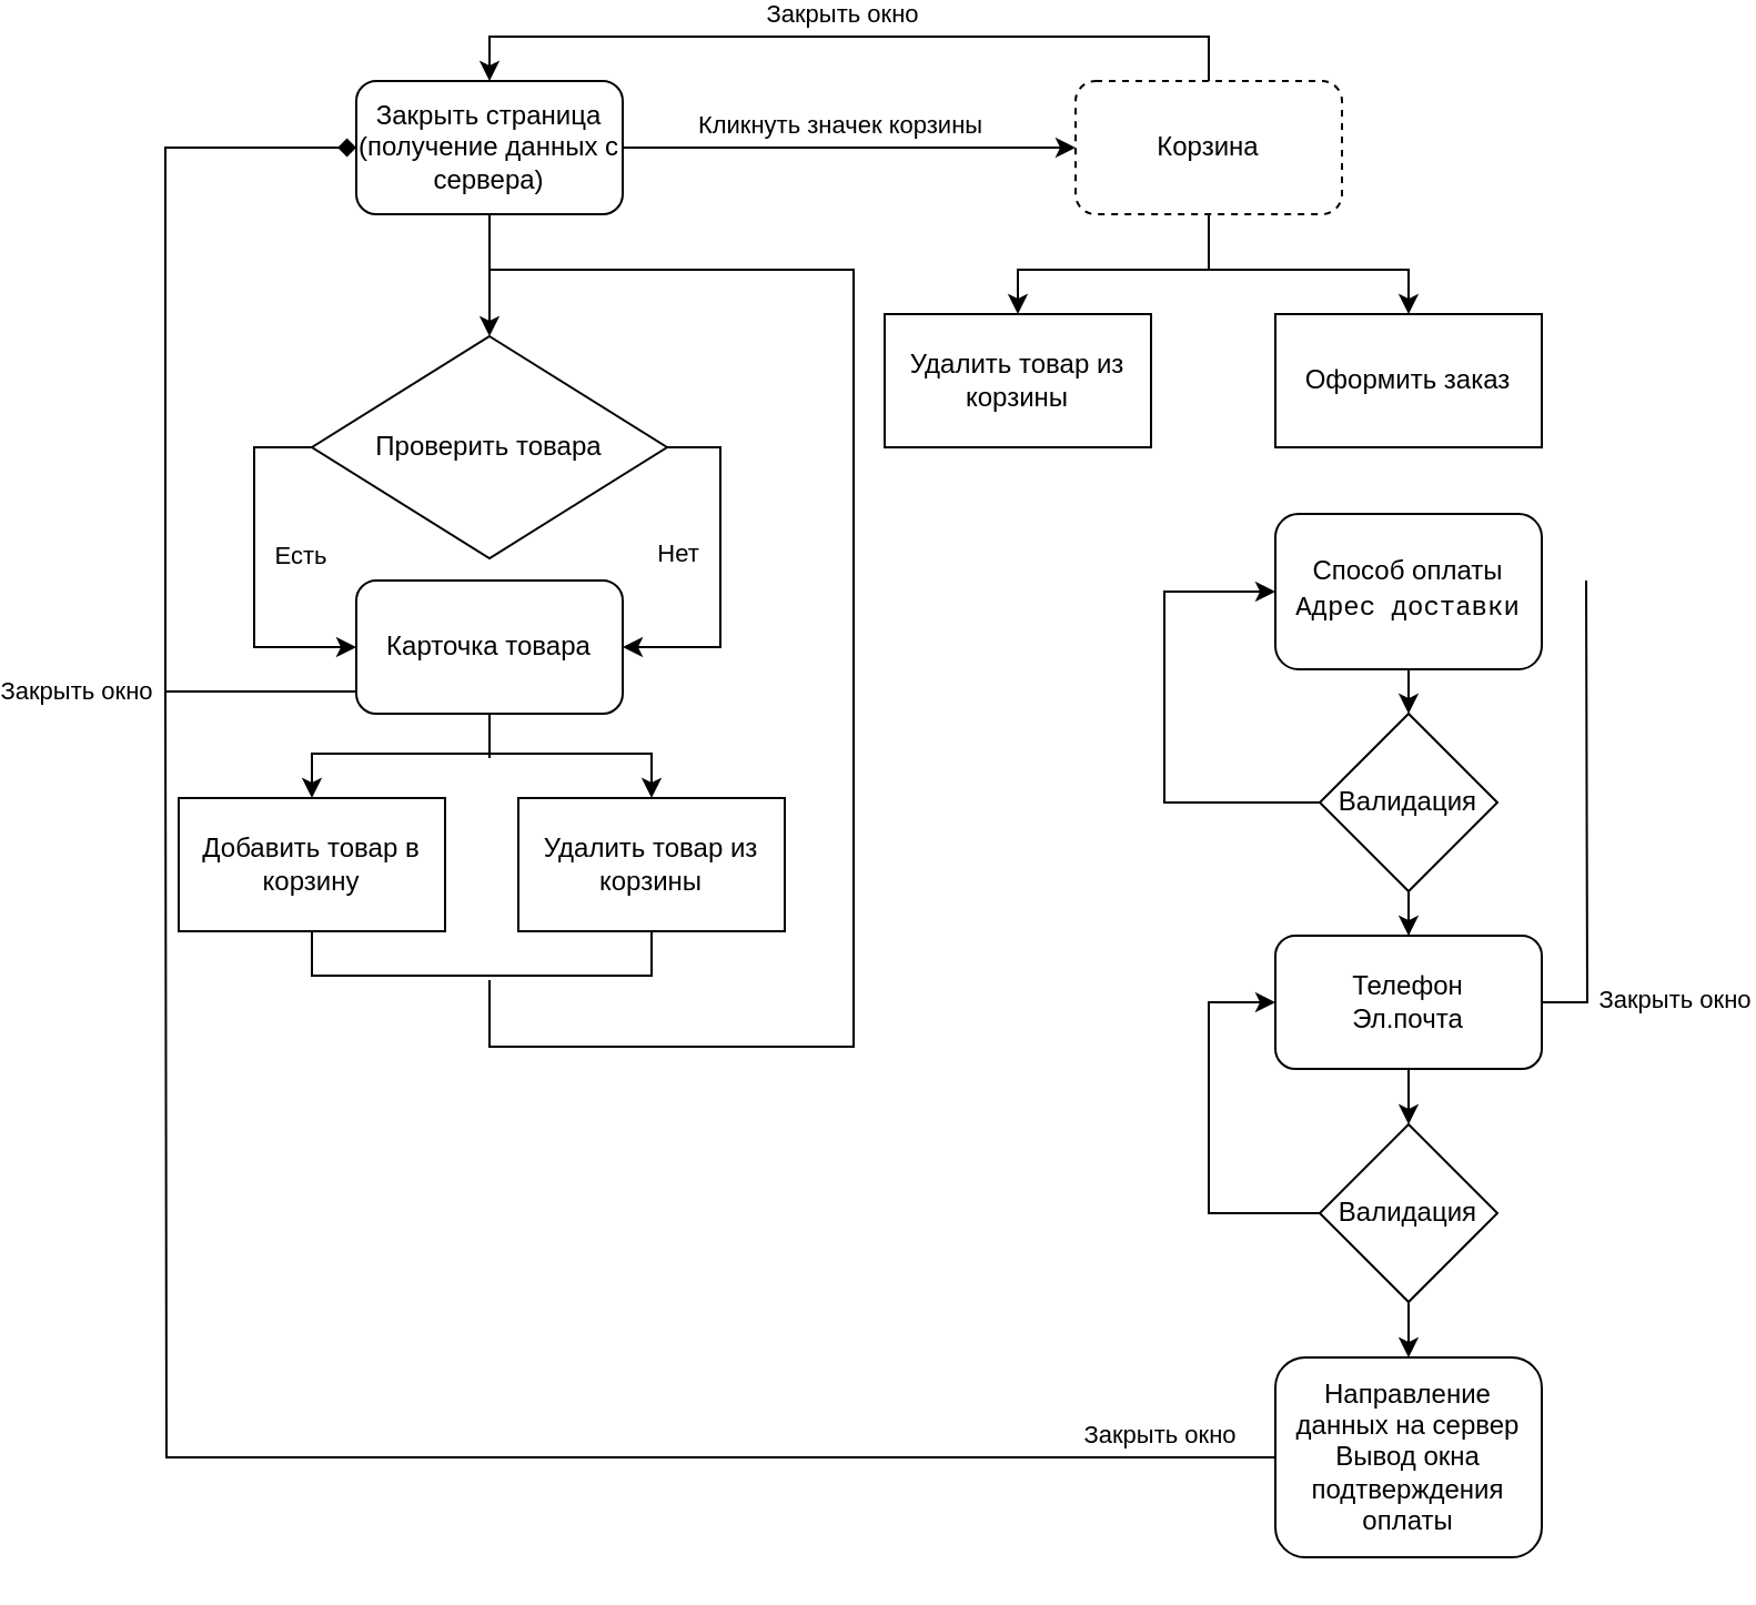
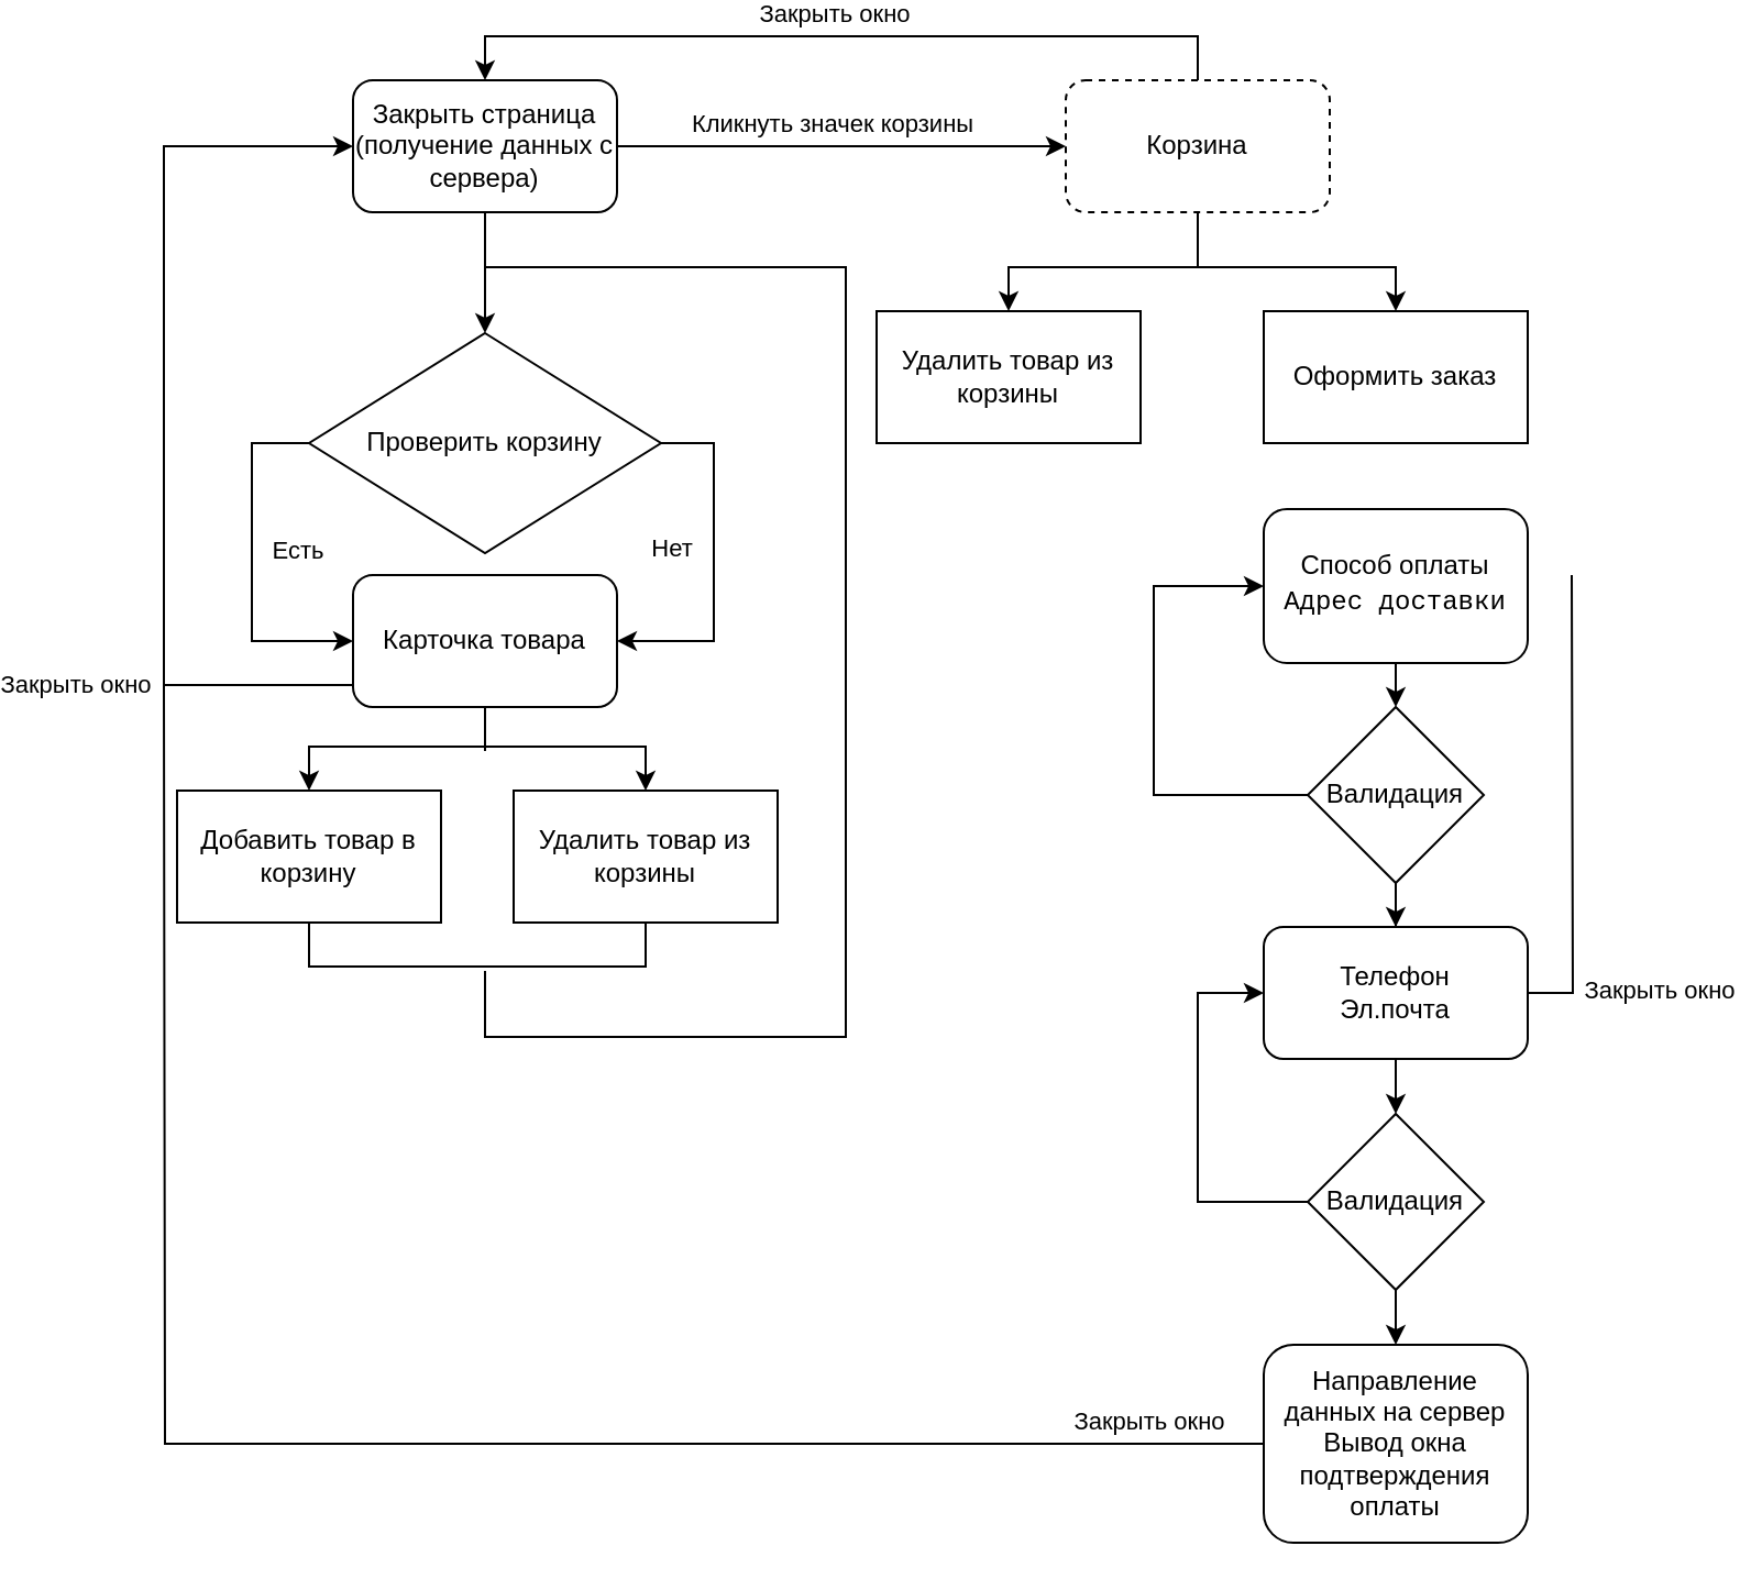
- <mxCell id="3" value="Закрыть окно" style="edgeStyle=orthogonalEdgeStyle;rounded=0;orthogonalLoop=1;jettySize=auto;html=1;exitX=0;exitY=0.5;exitDx=0;exitDy=0;entryX=0;entryY=0.5;entryDx=0;entryDy=0;endArrow=diamond;" edge="1" parent="1" source="4" target="14"><mxGeometry x="-0.515" y="40" relative="1" as="geometry"><Array as="points"><mxPoint x="106" y="295" /><mxPoint x="20" y="295" /><mxPoint x="20" y="50" /></Array><mxPoint as="offset" /></mxGeometry></mxCell>
+ <mxCell id="3" value="Закрыть окно" style="edgeStyle=orthogonalEdgeStyle;rounded=0;orthogonalLoop=1;jettySize=auto;html=1;exitX=0;exitY=0.5;exitDx=0;exitDy=0;entryX=0;entryY=0.5;entryDx=0;entryDy=0;" edge="1" parent="1" source="4" target="14"><mxGeometry x="-0.515" y="40" relative="1" as="geometry"><Array as="points"><mxPoint x="106" y="295" /><mxPoint x="20" y="295" /><mxPoint x="20" y="50" /></Array><mxPoint as="offset" /></mxGeometry></mxCell>
- <mxCell id="22" value="Проверить товара" style="rhombus;whiteSpace=wrap;html=1;" vertex="1" parent="1"><mxGeometry x="86" y="135" width="160" height="100" as="geometry" /></mxCell>
+ <mxCell id="22" value="Проверить корзину" style="rhombus;whiteSpace=wrap;html=1;" vertex="1" parent="1"><mxGeometry x="86" y="135" width="160" height="100" as="geometry" /></mxCell>
